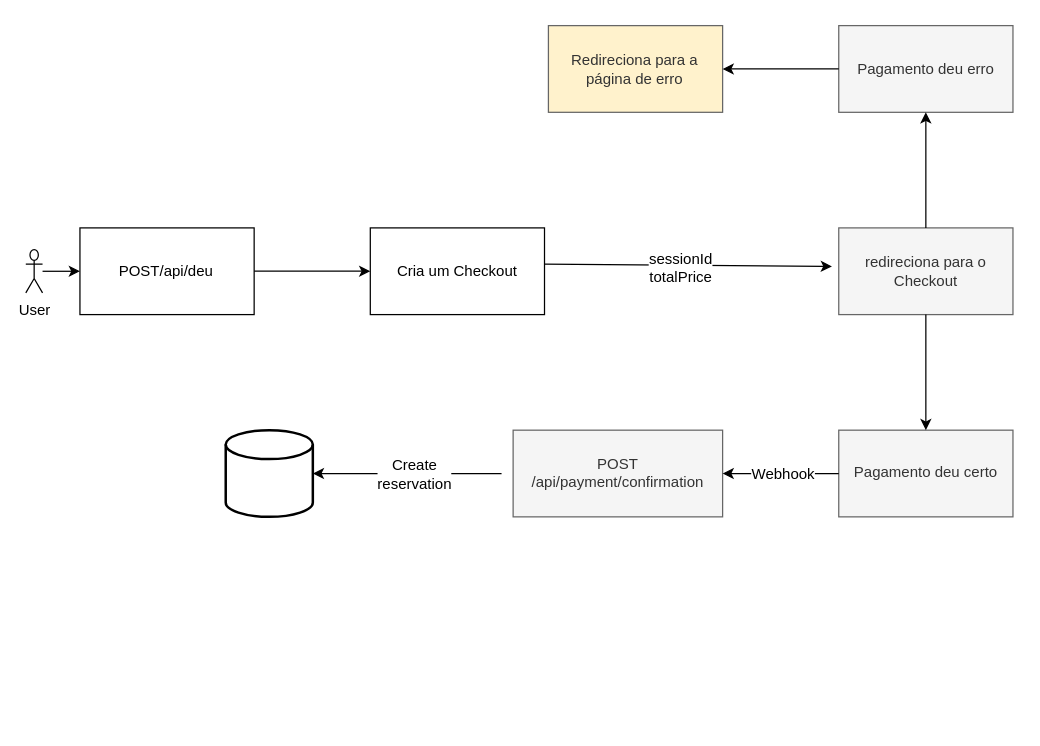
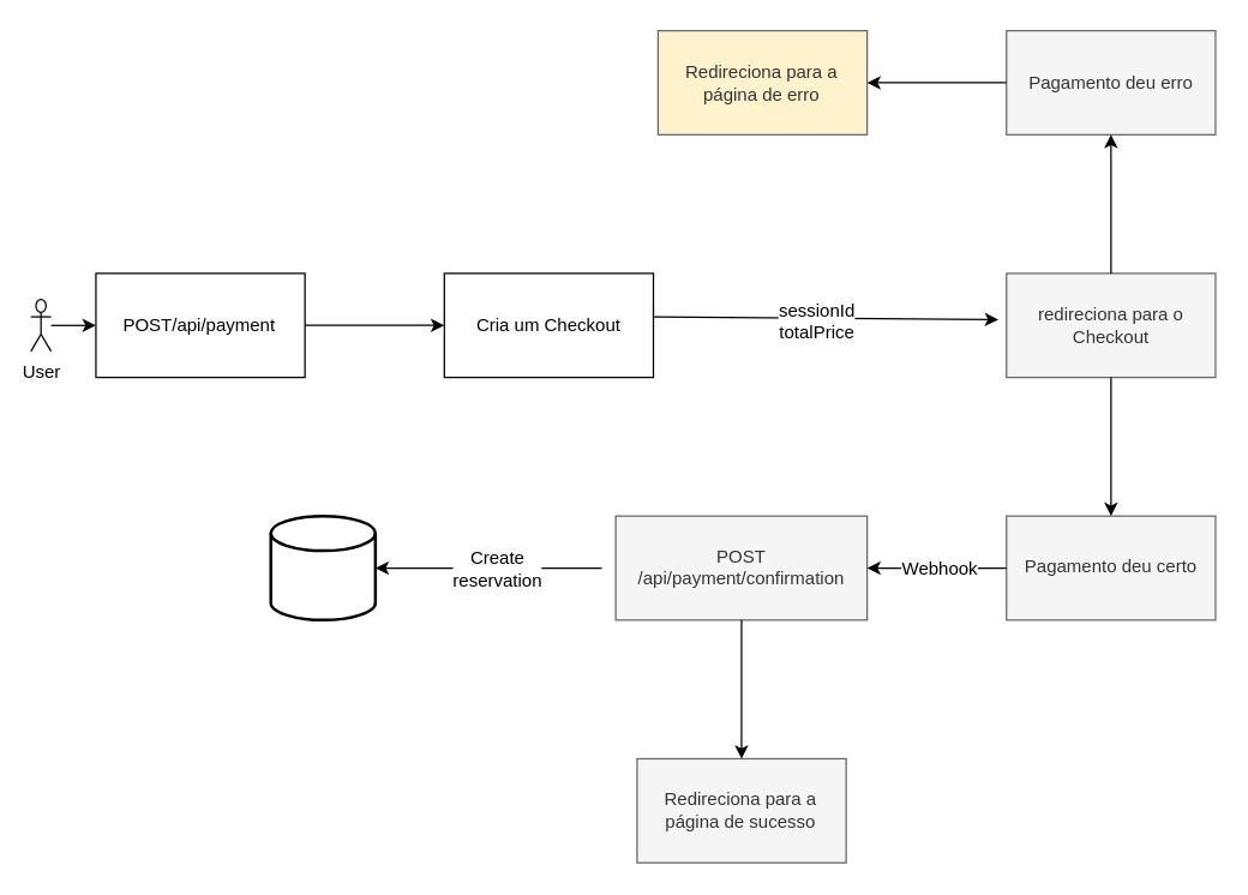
- <mxCell id="4" value="POST/api/deu" style="whiteSpace=wrap;html=1;fontSize=12;verticalAlign=middle;align=center;" vertex="1" parent="1"><mxGeometry x="63.343" y="181.875" width="139.412" height="69.375" as="geometry" /></mxCell>
+ <mxCell id="4" value="POST/api/payment" style="whiteSpace=wrap;html=1;fontSize=12;verticalAlign=middle;align=center;" vertex="1" parent="1"><mxGeometry x="63.343" y="181.875" width="139.412" height="69.375" as="geometry" /></mxCell>
+ <mxCell id="23" value="" style="edgeStyle=orthogonalEdgeStyle;rounded=0;orthogonalLoop=1;jettySize=auto;html=1;" edge="1" parent="1" source="16" target="22"><mxGeometry relative="1" as="geometry" /></mxCell>
+ <mxCell id="22" value="Redireciona para a&lt;br style=&quot;font-size: 12px;&quot;&gt;página de sucesso" style="whiteSpace=wrap;html=1;fontSize=12;fillColor=#f5f5f5;strokeColor=#666666;fontColor=#333333;" vertex="1" parent="1"><mxGeometry x="424.235" y="505.625" width="139.412" height="69.375" as="geometry" /></mxCell>
